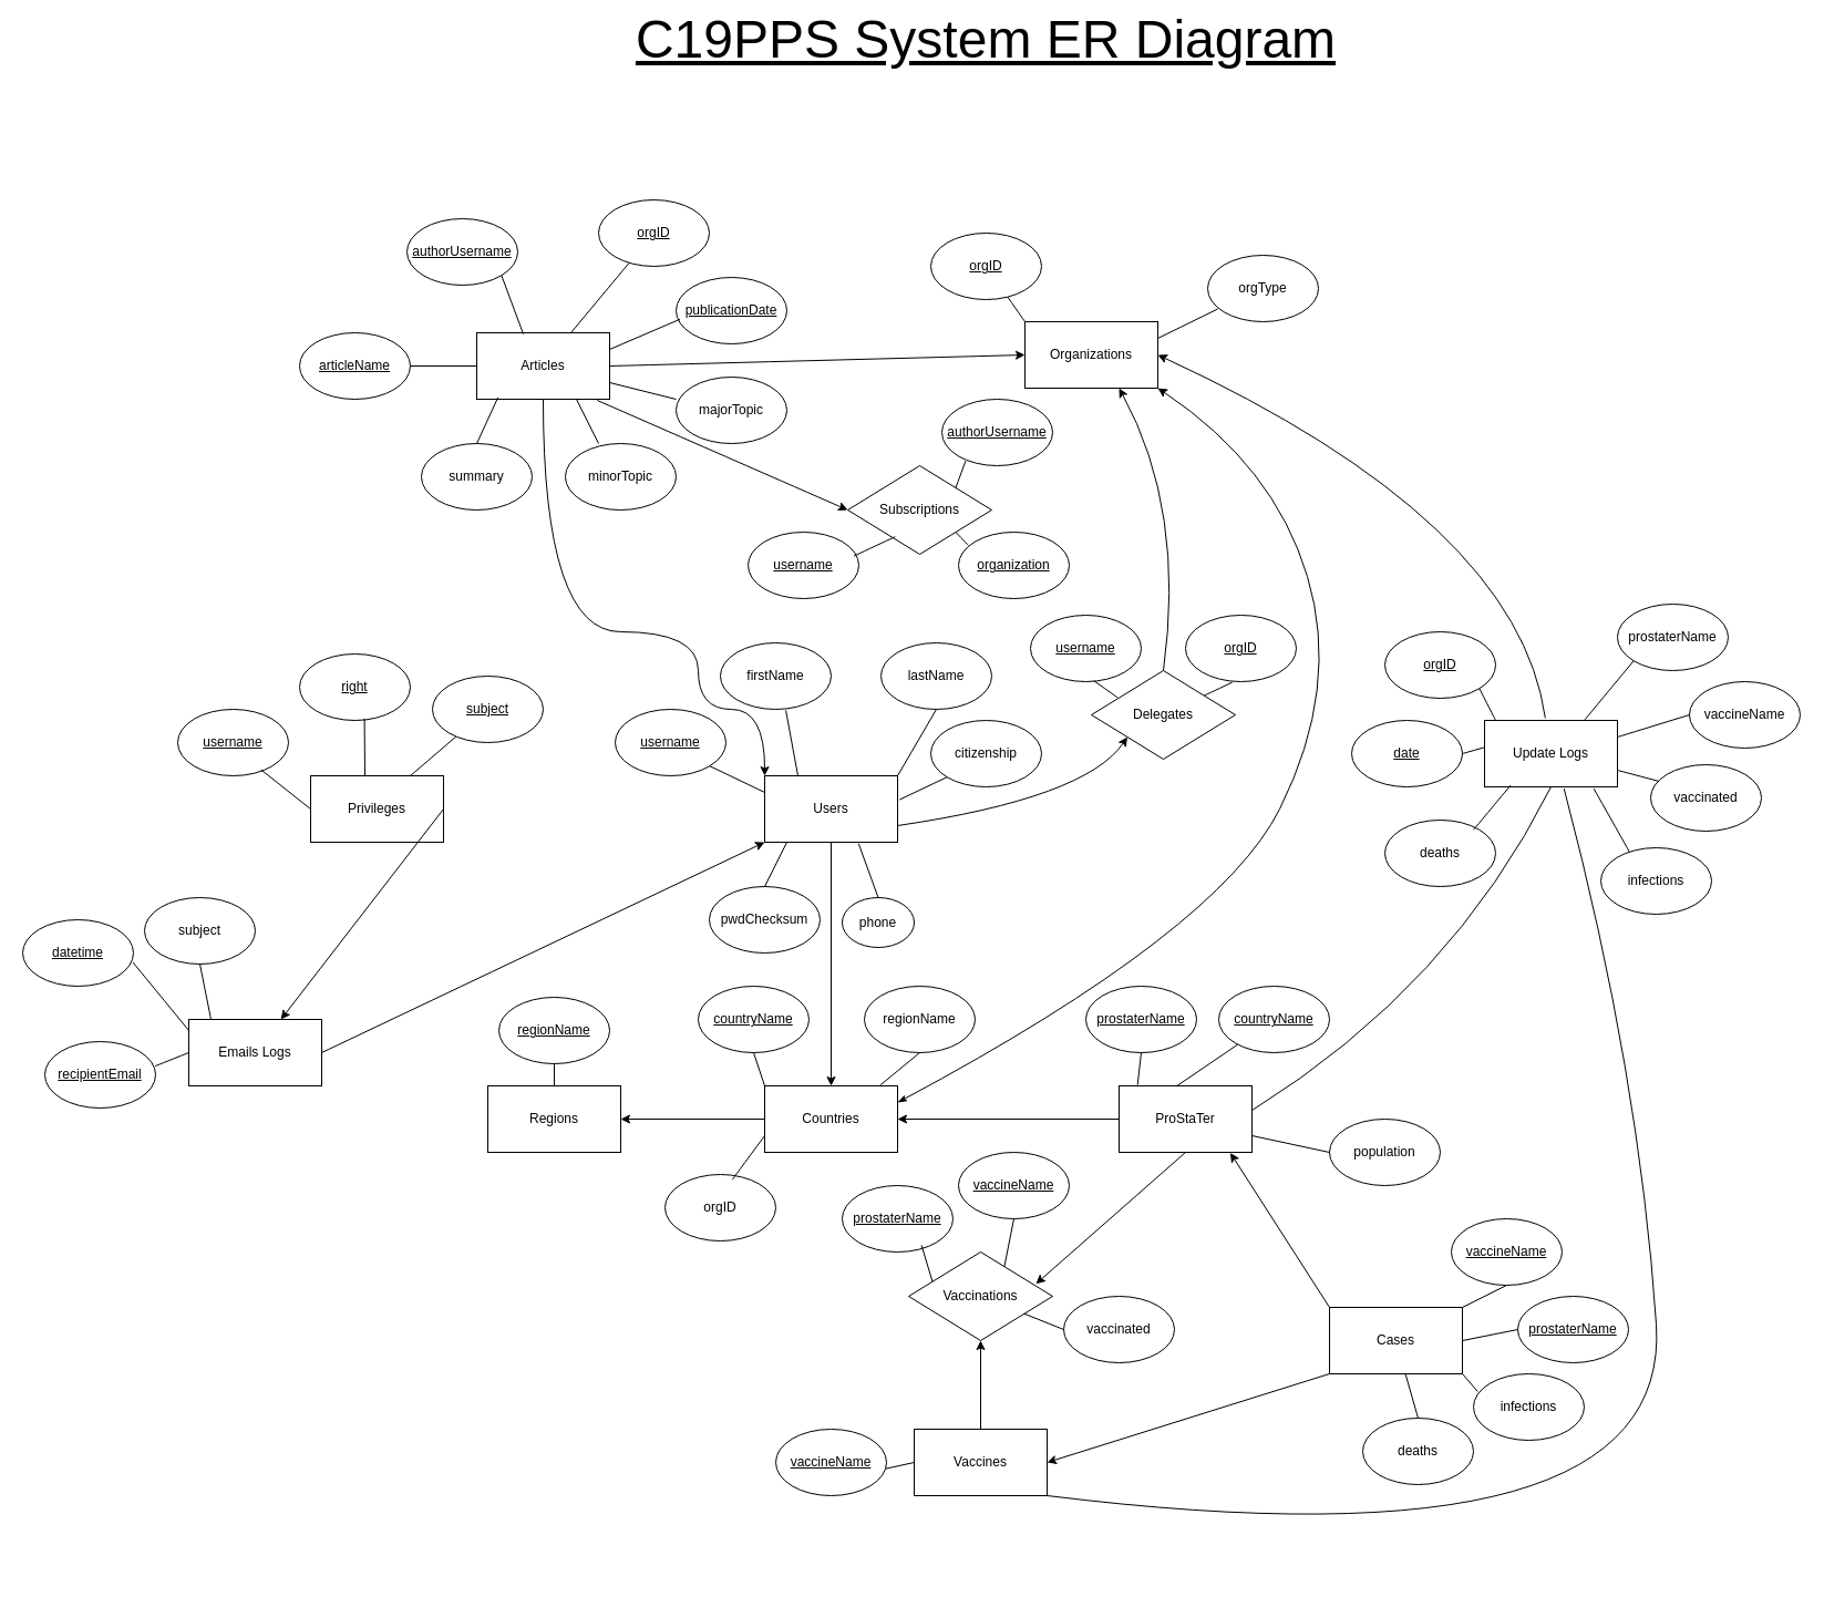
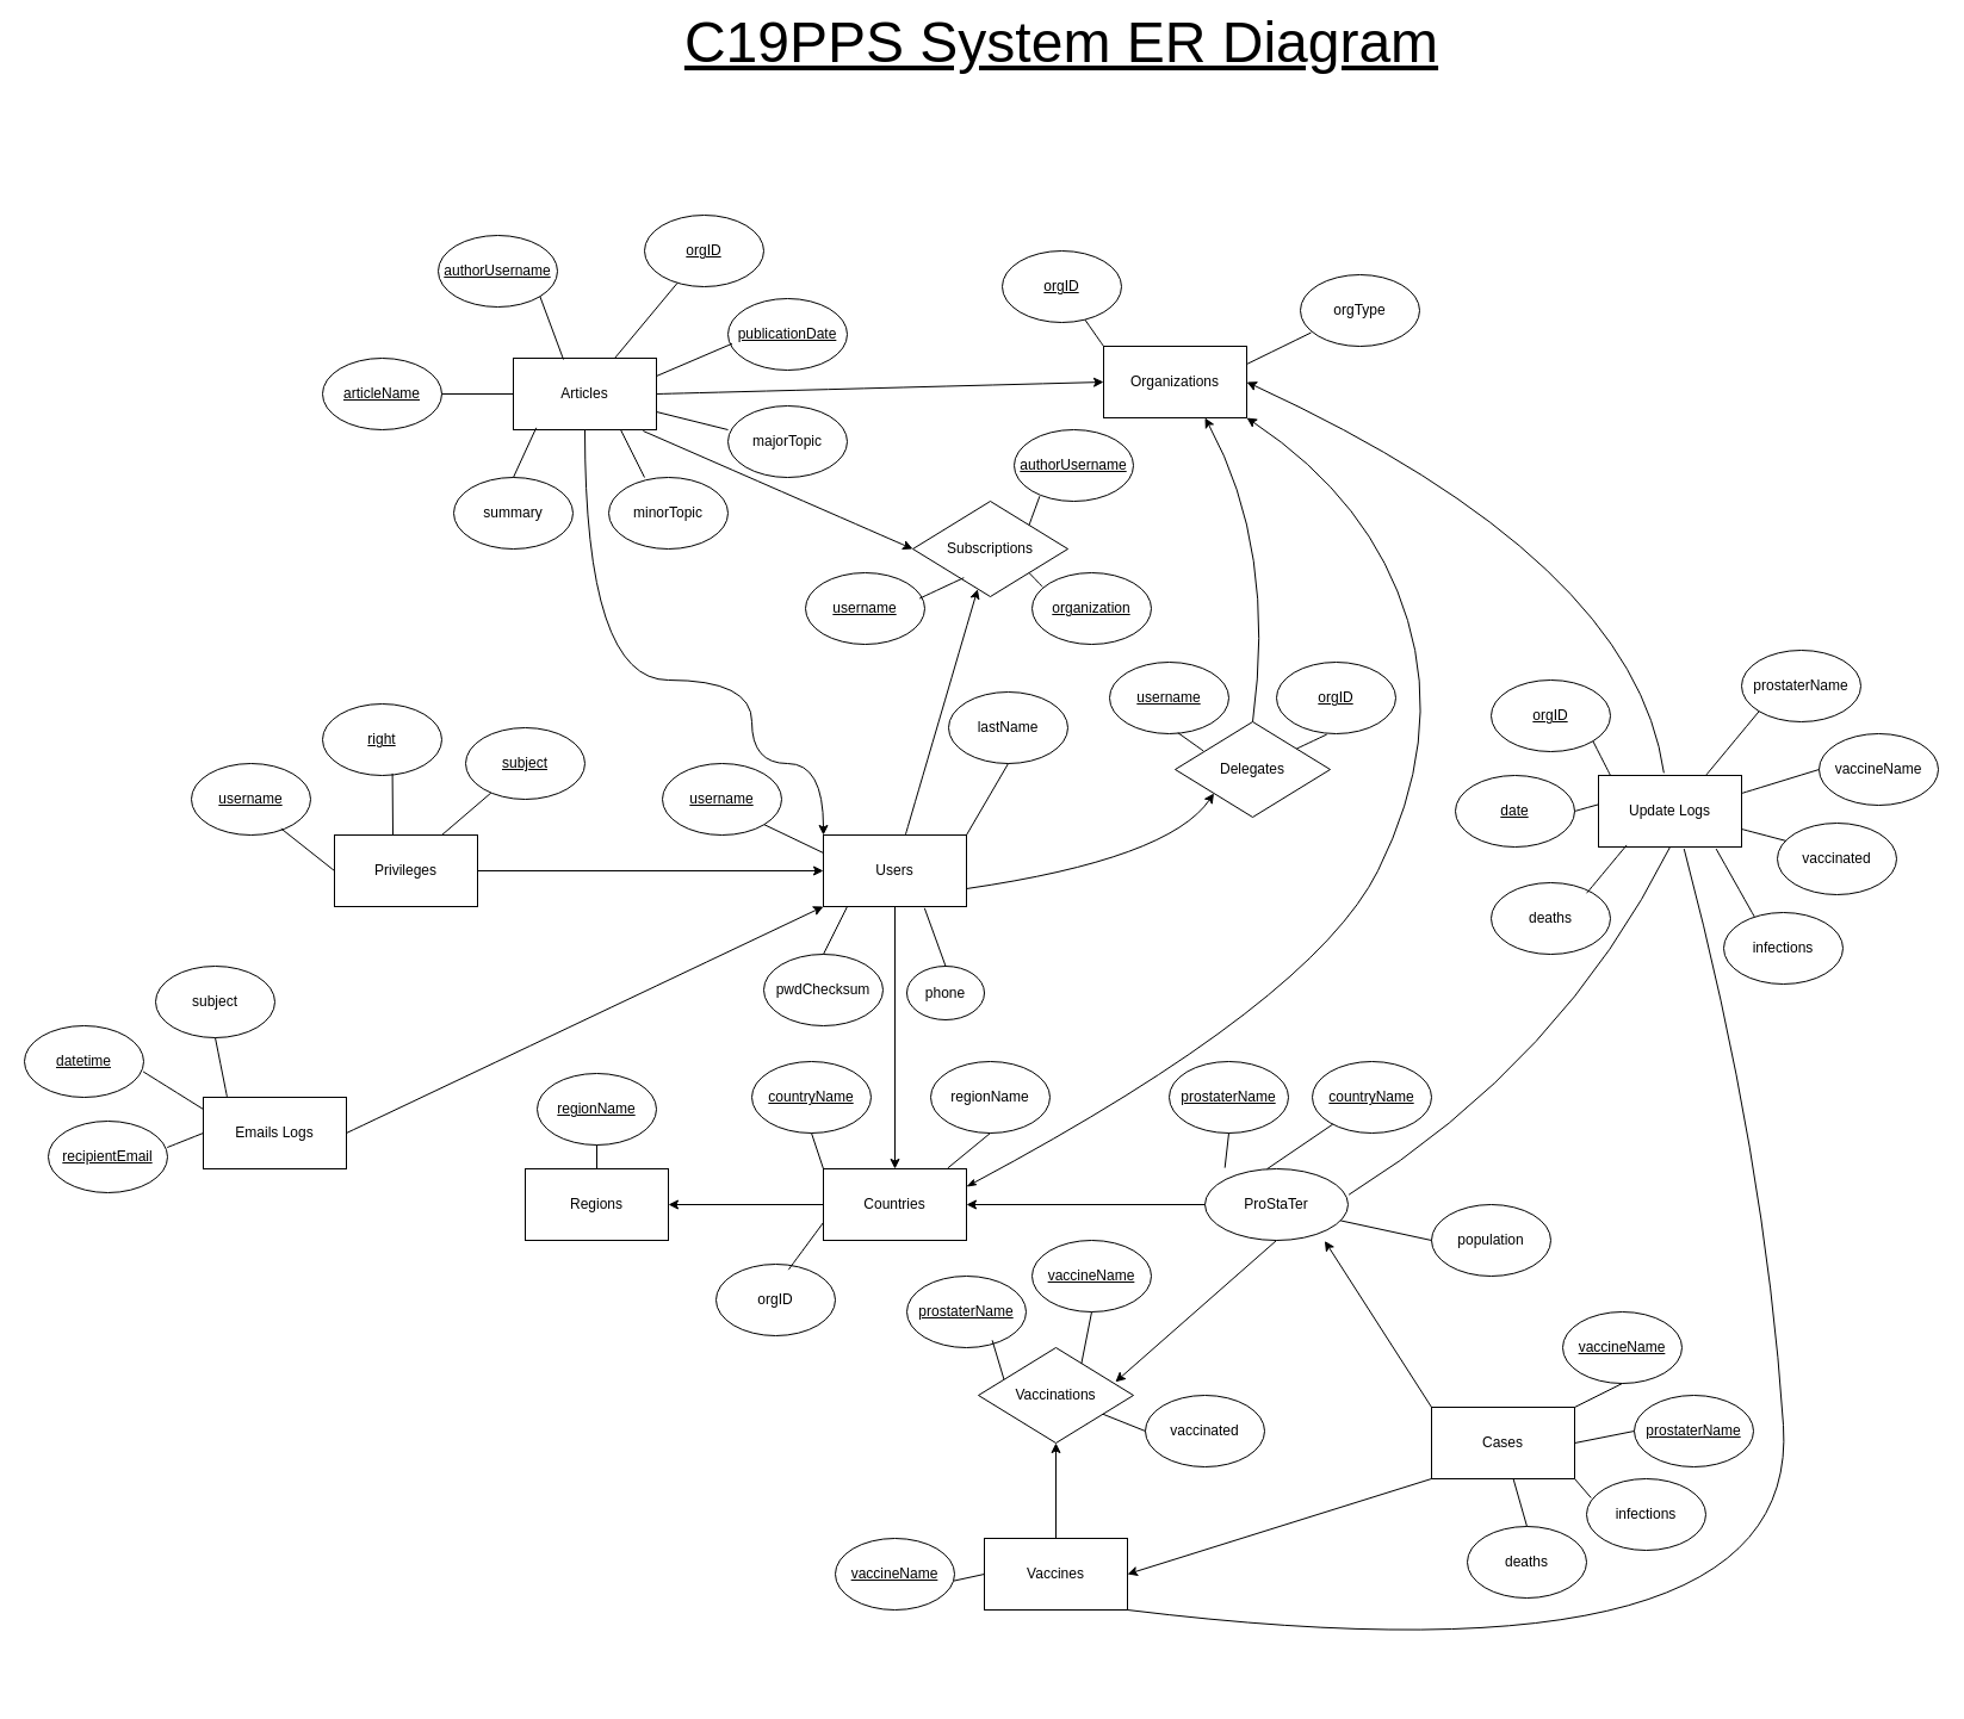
+ <mxCell id="97" value="" style="endArrow=classic;html=1;rounded=0;curved=1;entryX=0.418;entryY=0.921;entryDx=0;entryDy=0;entryPerimeter=0;endFill=1;" parent="1" source="42" target="89" edge="1"><mxGeometry width="50" height="50" relative="1" as="geometry"><mxPoint x="790" y="590" as="sourcePoint" /><mxPoint x="830" y="500" as="targetPoint" /></mxGeometry></mxCell>
- <mxCell id="43" value="firstName" style="ellipse;whiteSpace=wrap;html=1;" parent="1" vertex="1"><mxGeometry x="650" y="580" width="100" height="60" as="geometry" /></mxCell>
- <mxCell id="50" value="" style="endArrow=none;html=1;rounded=0;entryX=0.591;entryY=1.016;entryDx=0;entryDy=0;entryPerimeter=0;exitX=0.25;exitY=0;exitDx=0;exitDy=0;" parent="1" source="42" target="43" edge="1"><mxGeometry width="50" height="50" relative="1" as="geometry"><mxPoint x="710" y="710" as="sourcePoint" /><mxPoint x="760" y="660" as="targetPoint" /></mxGeometry></mxCell>
- <mxCell id="45" value="citizenship" style="ellipse;whiteSpace=wrap;html=1;" parent="1" vertex="1"><mxGeometry x="840" y="650" width="100" height="60" as="geometry" /></mxCell>
- <mxCell id="52" value="" style="endArrow=none;html=1;rounded=0;entryX=0;entryY=1;entryDx=0;entryDy=0;exitX=1.015;exitY=0.359;exitDx=0;exitDy=0;exitPerimeter=0;" parent="1" source="42" target="45" edge="1"><mxGeometry width="50" height="50" relative="1" as="geometry"><mxPoint x="820" as="sourcePoint" y="760" /><mxPoint x="870" y="710" as="targetPoint" /></mxGeometry></mxCell>
- <mxCell id="63" value="" style="endArrow=classic;html=1;rounded=0;exitX=1;exitY=0.5;exitDx=0;exitDy=0;endFill=1;" parent="1" source="56" target="124" edge="1"><mxGeometry width="50" height="50" relative="1" as="geometry"><mxPoint x="482.5" as="sourcePoint" y="760" /><mxPoint x="532.5" y="710" as="targetPoint" /></mxGeometry></mxCell>
+ <mxCell id="63" value="" style="endArrow=classic;html=1;rounded=0;entryX=0;entryY=0.5;entryDx=0;entryDy=0;exitX=1;exitY=0.5;exitDx=0;exitDy=0;endFill=1;" parent="1" source="56" target="42" edge="1"><mxGeometry width="50" height="50" relative="1" as="geometry"><mxPoint x="482.5" as="sourcePoint" y="760" /><mxPoint x="532.5" y="710" as="targetPoint" /></mxGeometry></mxCell>
- <mxCell id="126" value="&lt;u&gt;datetime&lt;/u&gt;" style="ellipse;whiteSpace=wrap;html=1;" parent="1" vertex="1"><mxGeometry x="20" y="830" width="100" height="60" as="geometry" /></mxCell>
+ <mxCell id="126" value="&lt;u&gt;datetime&lt;/u&gt;" style="ellipse;whiteSpace=wrap;html=1;" parent="1" vertex="1"><mxGeometry x="20" y="860" width="100" height="60" as="geometry" /></mxCell>
- <mxCell id="10" value="ProStaTer" style="rounded=0;whiteSpace=wrap;html=1;" parent="1" vertex="1"><mxGeometry x="1010" y="980" width="120" height="60" as="geometry" /></mxCell>
+ <mxCell id="10" value="ProStaTer" style="ellipse;whiteSpace=wrap;html=1;" parent="1" vertex="1"><mxGeometry x="1010" y="980" width="120" height="60" as="geometry" /></mxCell>
